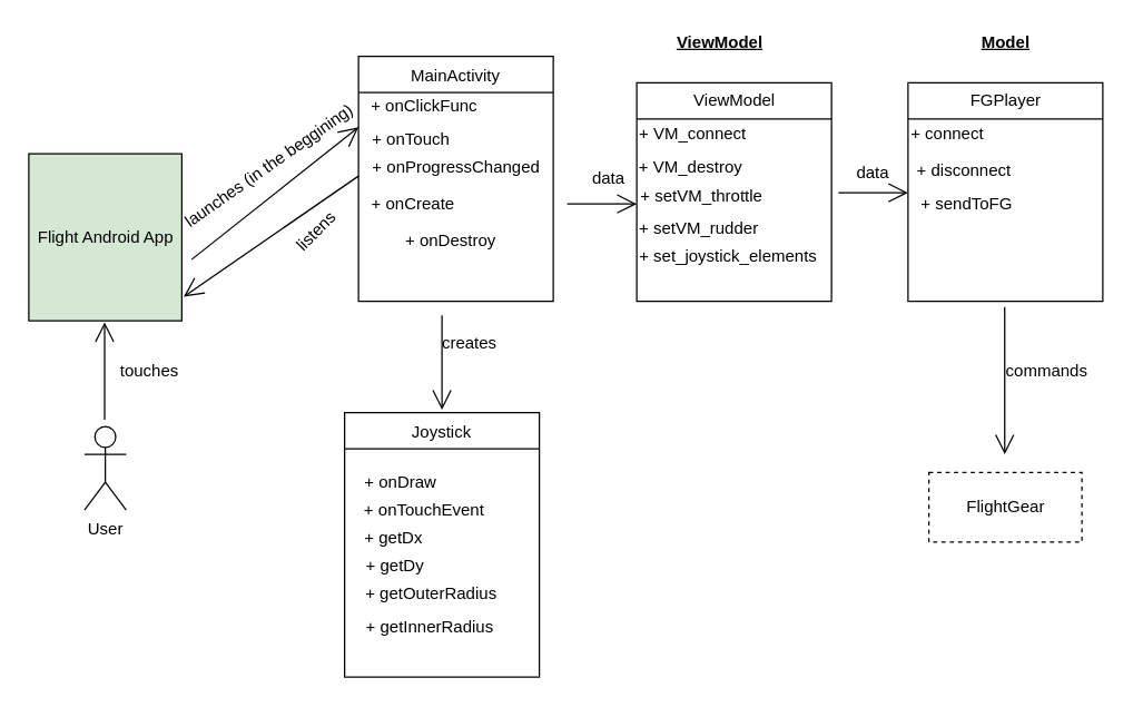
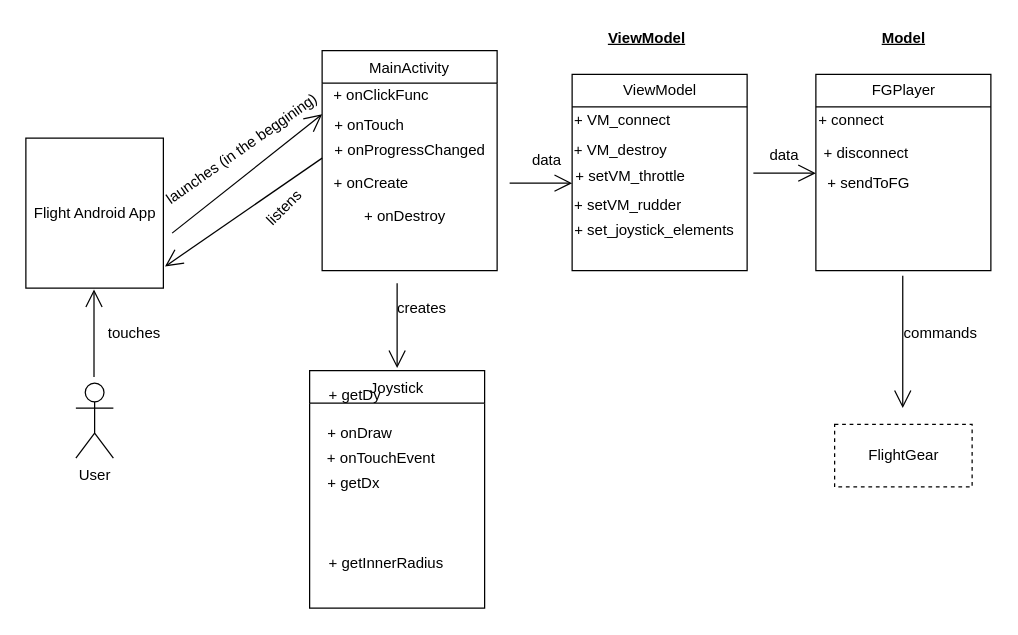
- <mxCell id="4" value="Flight Android App&lt;br&gt;" style="html=1;fillColor=#d5e8d4;" vertex="1" parent="1"><mxGeometry x="20" y="110" width="110" height="120" as="geometry" /></mxCell>
+ <mxCell id="4" value="Flight Android App&lt;br&gt;" style="html=1;" vertex="1" parent="1"><mxGeometry x="20" y="110" width="110" height="120" as="geometry" /></mxCell>
- <mxCell id="22" value="+ getDy" style="text;html=1;align=center;verticalAlign=middle;resizable=0;points=[];autosize=1;strokeColor=none;" vertex="1" parent="1"><mxGeometry x="253" y="396" width="60" height="20" as="geometry" /></mxCell>
+ <mxCell id="22" value="+ getDy" style="text;html=1;align=center;verticalAlign=middle;resizable=0;points=[];autosize=1;strokeColor=none;" vertex="1" parent="1"><mxGeometry x="253" y="306" width="60" height="20" as="geometry" /></mxCell>
- <mxCell id="23" value="+ getOuterRadius" style="text;html=1;align=center;verticalAlign=middle;resizable=0;points=[];autosize=1;strokeColor=none;" vertex="1" parent="1"><mxGeometry x="254" y="416" width="110" height="20" as="geometry" /></mxCell>
